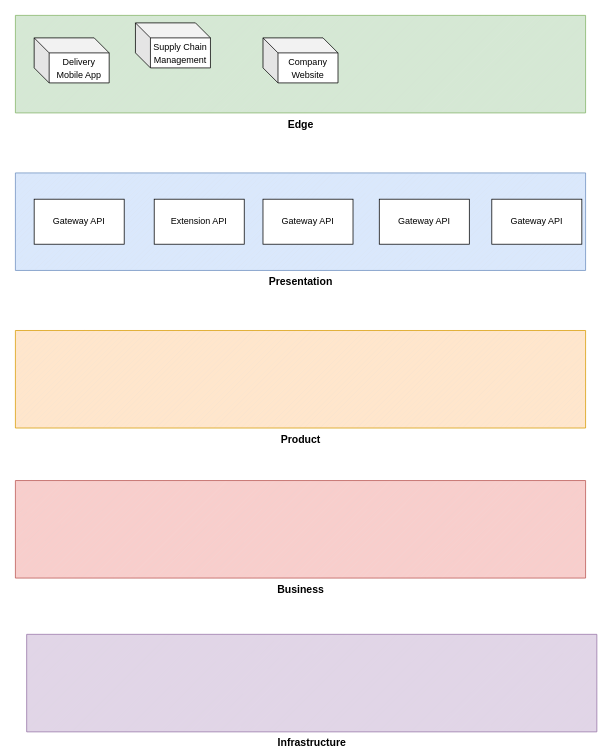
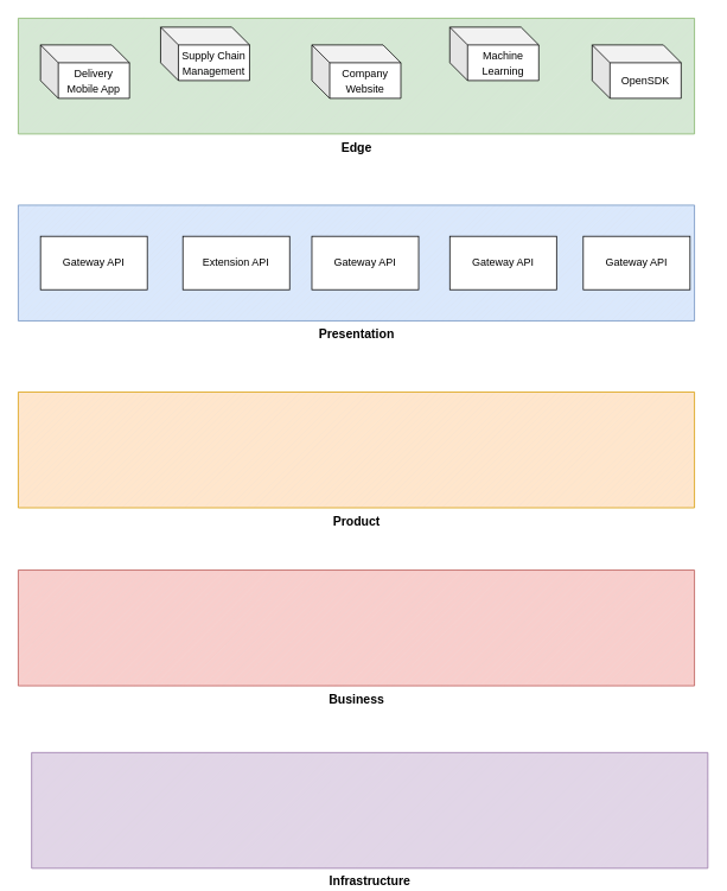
+ <mxCell id="10" value="&lt;span style=&quot;font-size: 12px&quot;&gt;Machine Learning&lt;/span&gt;" style="shape=cube;whiteSpace=wrap;html=1;boundedLbl=1;backgroundOutline=1;darkOpacity=0.05;darkOpacity2=0.1;fontSize=14;" vertex="1" parent="1"><mxGeometry x="505" y="30" width="100" height="60" as="geometry" /></mxCell>
+ <mxCell id="11" value="&lt;span style=&quot;font-size: 12px&quot;&gt;OpenSDK&lt;/span&gt;" style="shape=cube;whiteSpace=wrap;html=1;boundedLbl=1;backgroundOutline=1;darkOpacity=0.05;darkOpacity2=0.1;fontSize=14;" vertex="1" parent="1"><mxGeometry x="665" y="50" width="100" height="60" as="geometry" /></mxCell>
